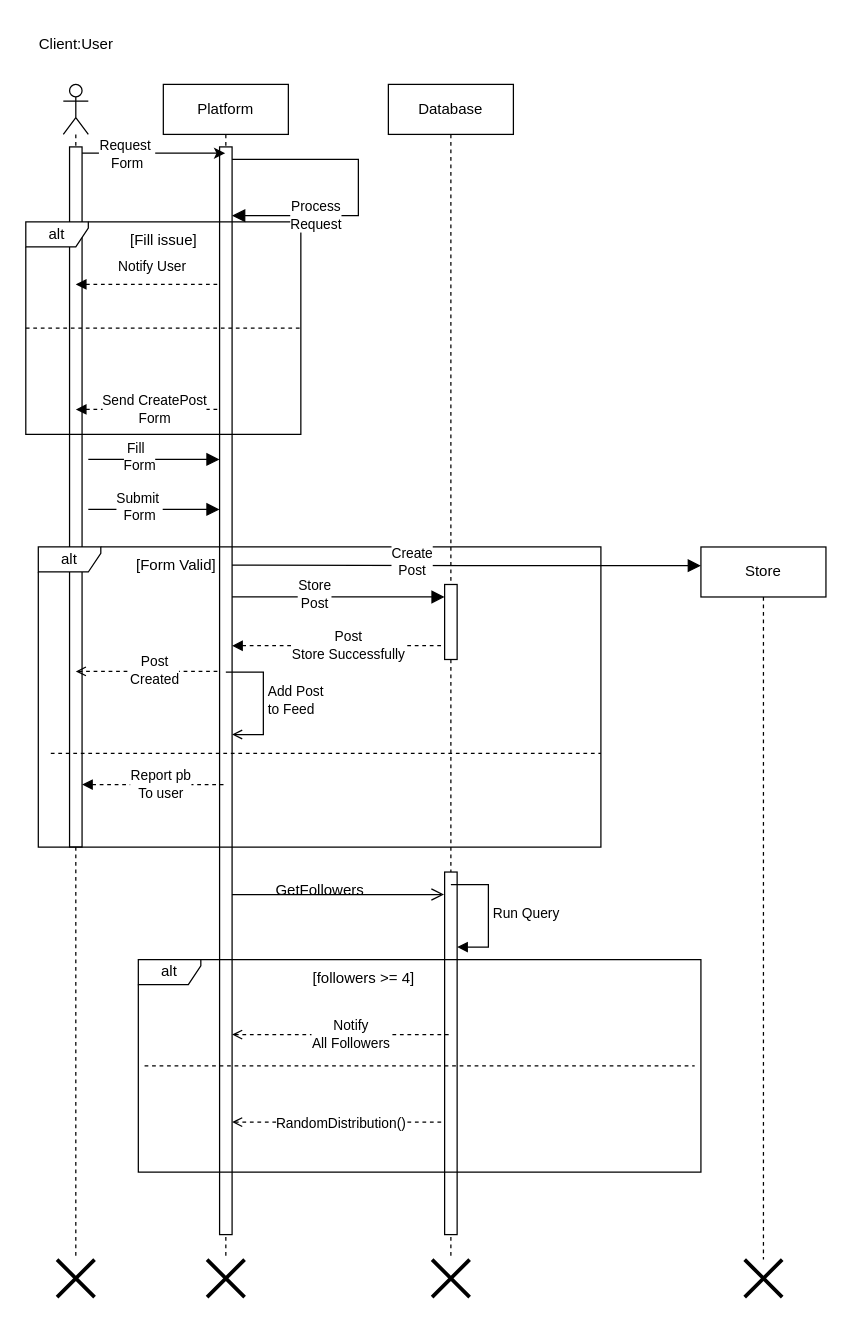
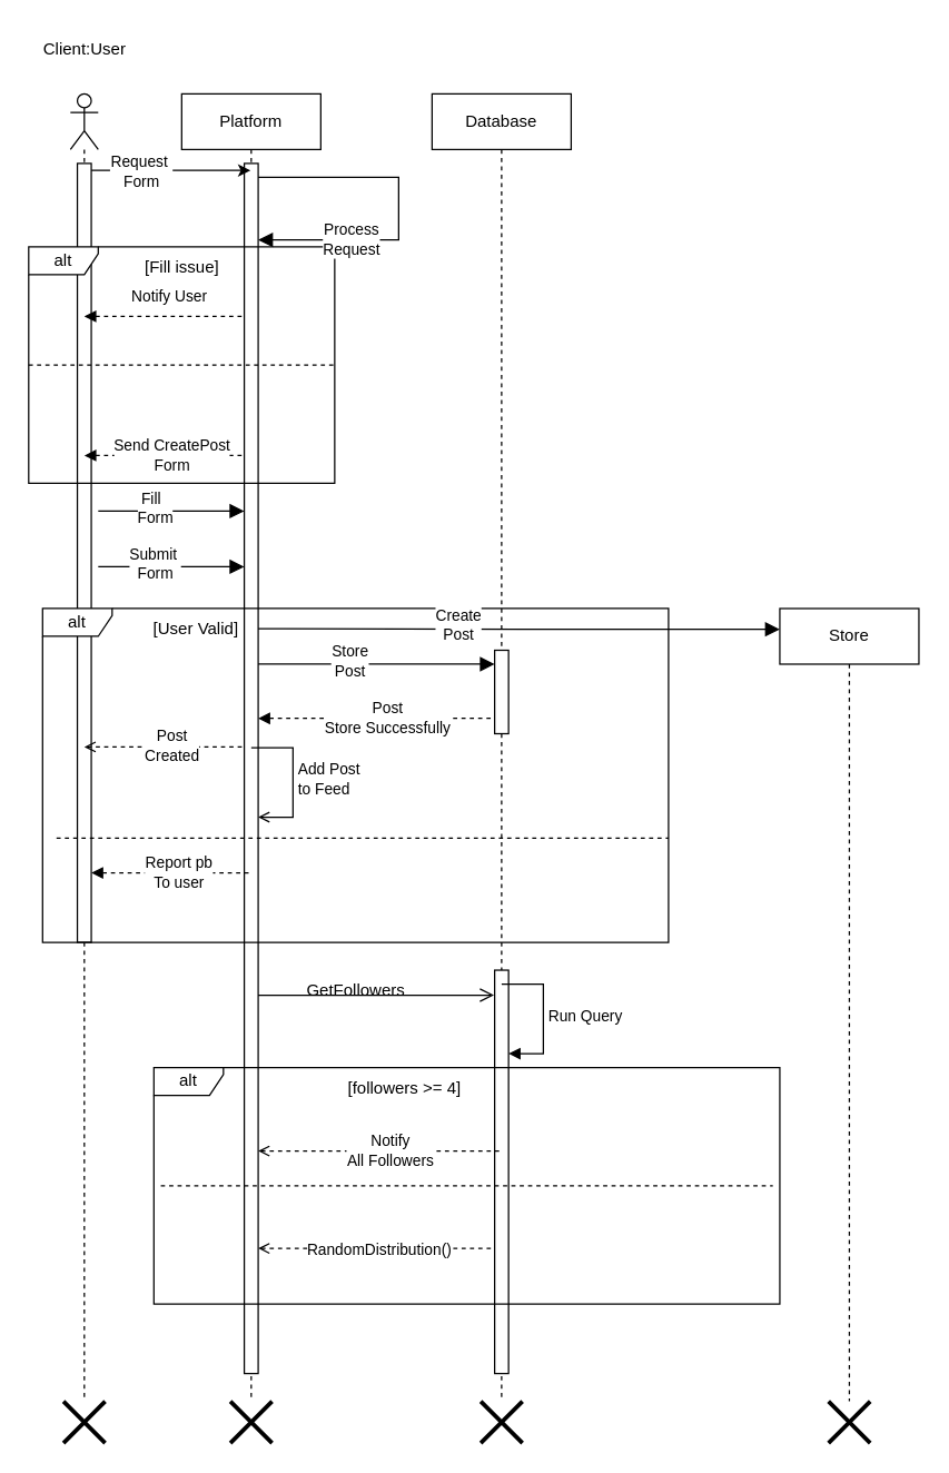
- <mxCell id="27" value="[Form Valid]" style="text;html=1;align=center;verticalAlign=middle;resizable=0;points=[];autosize=1;strokeColor=none;fillColor=none;" parent="25" vertex="1"><mxGeometry x="65" width="90" height="30" as="geometry" /></mxCell>
+ <mxCell id="27" value="[User Valid]" style="text;html=1;align=center;verticalAlign=middle;resizable=0;points=[];autosize=1;strokeColor=none;fillColor=none;" parent="25" vertex="1"><mxGeometry x="65" width="90" height="30" as="geometry" /></mxCell>
